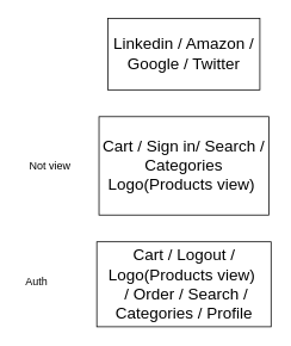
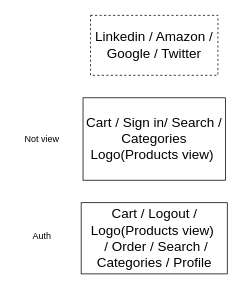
- <mxCell id="2" value="&lt;font style=&quot;font-size: 18px;&quot;&gt;Linkedin / Amazon / Google / Twitter&lt;/font&gt;" style="whiteSpace=wrap;html=1;" parent="1" vertex="1"><mxGeometry x="120" y="20" width="170" height="80" as="geometry" /></mxCell>
+ <mxCell id="2" value="&lt;font style=&quot;font-size: 18px;&quot;&gt;Linkedin / Amazon / Google / Twitter&lt;/font&gt;" style="whiteSpace=wrap;html=1;dashed=1;" parent="1" vertex="1"><mxGeometry x="120" y="20" width="170" height="80" as="geometry" /></mxCell>
- <mxCell id="6" value="Auth" style="text;html=1;align=center;verticalAlign=middle;resizable=0;points=[];autosize=1;strokeColor=none;fillColor=none;" vertex="1" parent="1"><mxGeometry x="15" y="300" width="50" height="30" as="geometry" /></mxCell>
+ <mxCell id="6" value="Auth" style="text;html=1;align=center;verticalAlign=middle;resizable=0;points=[];autosize=1;strokeColor=none;fillColor=none;" vertex="1" parent="1"><mxGeometry x="30" y="300" width="50" height="30" as="geometry" /></mxCell>
